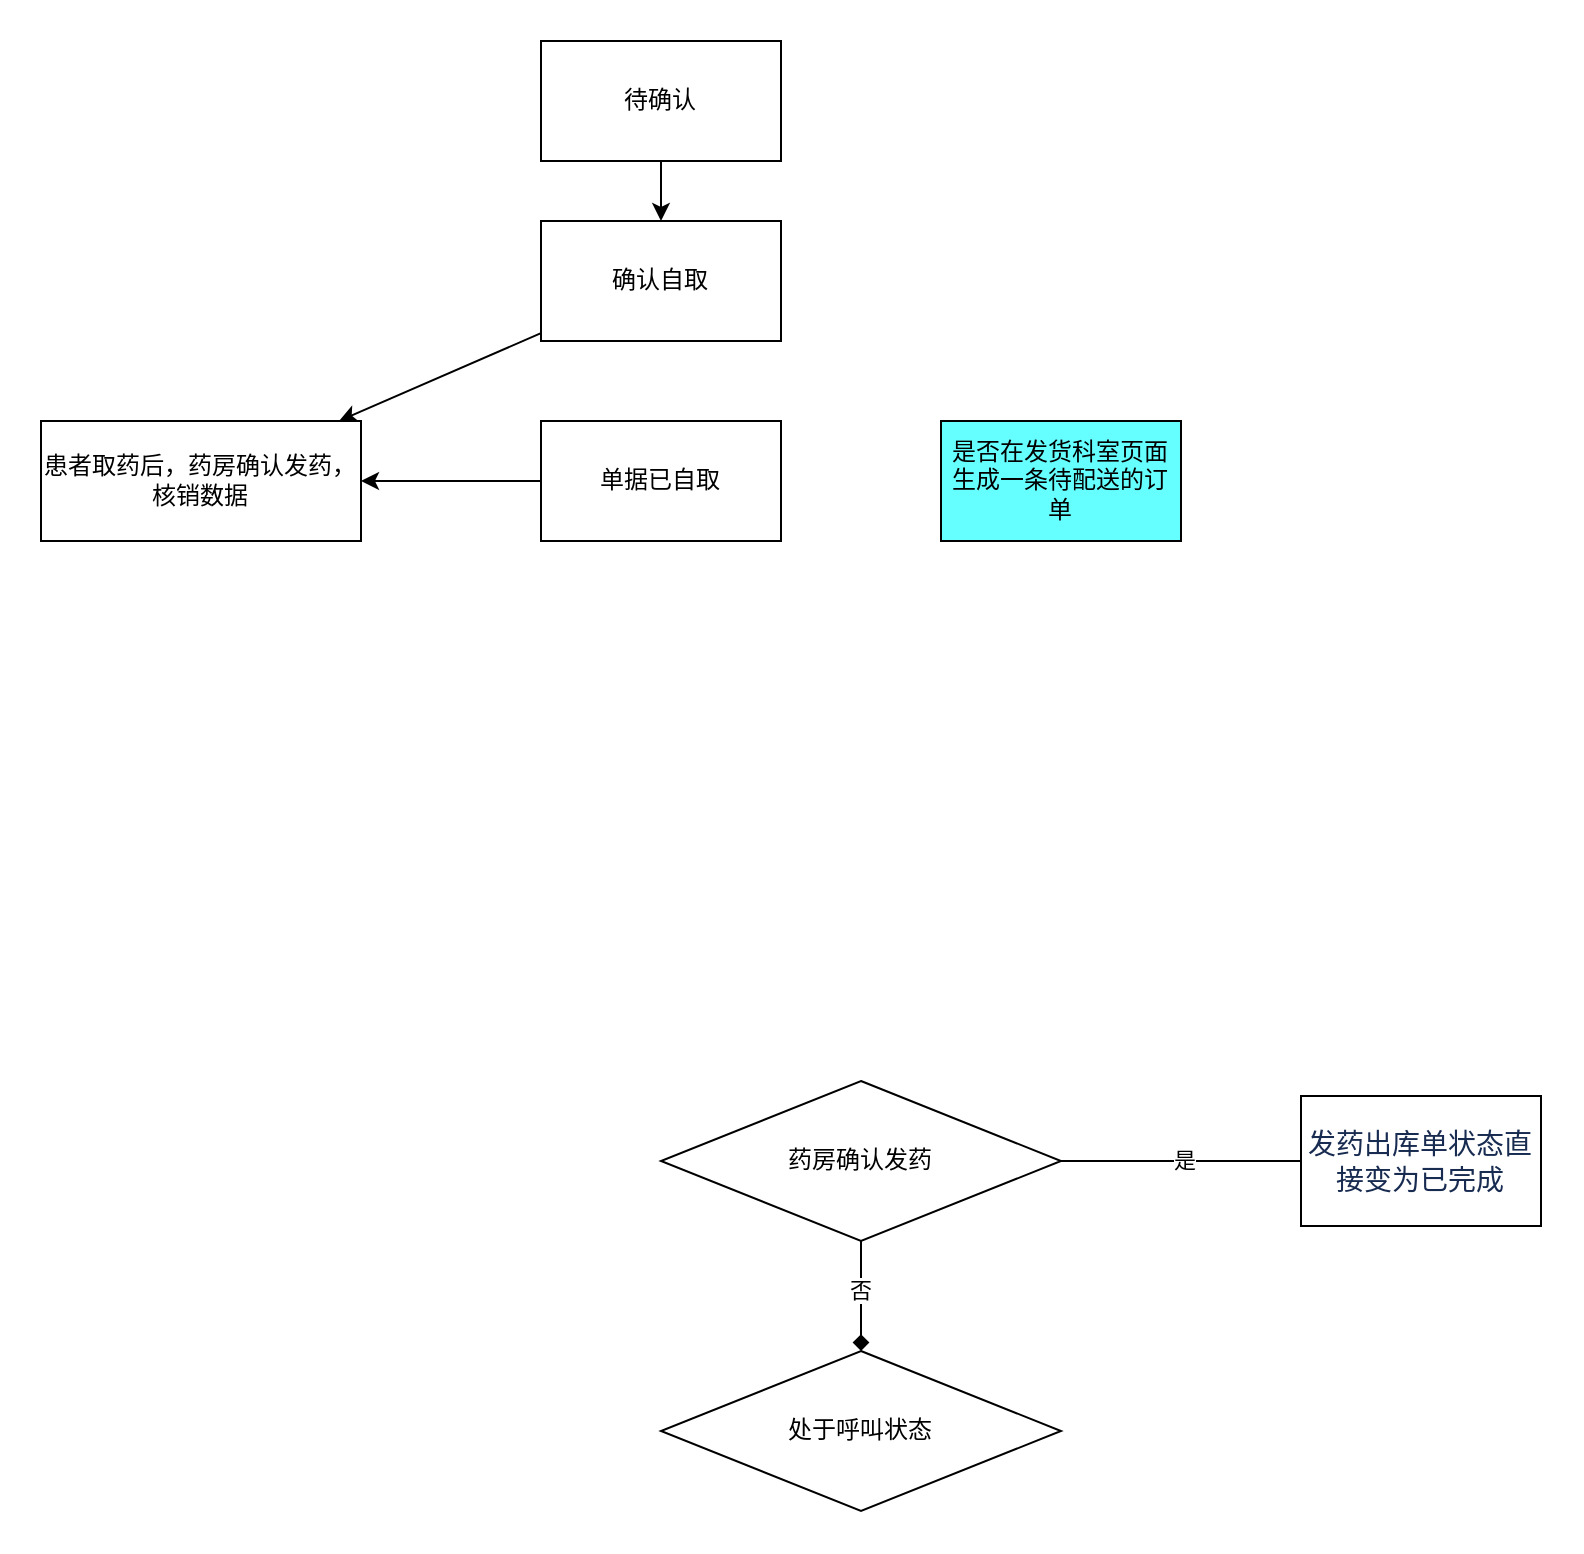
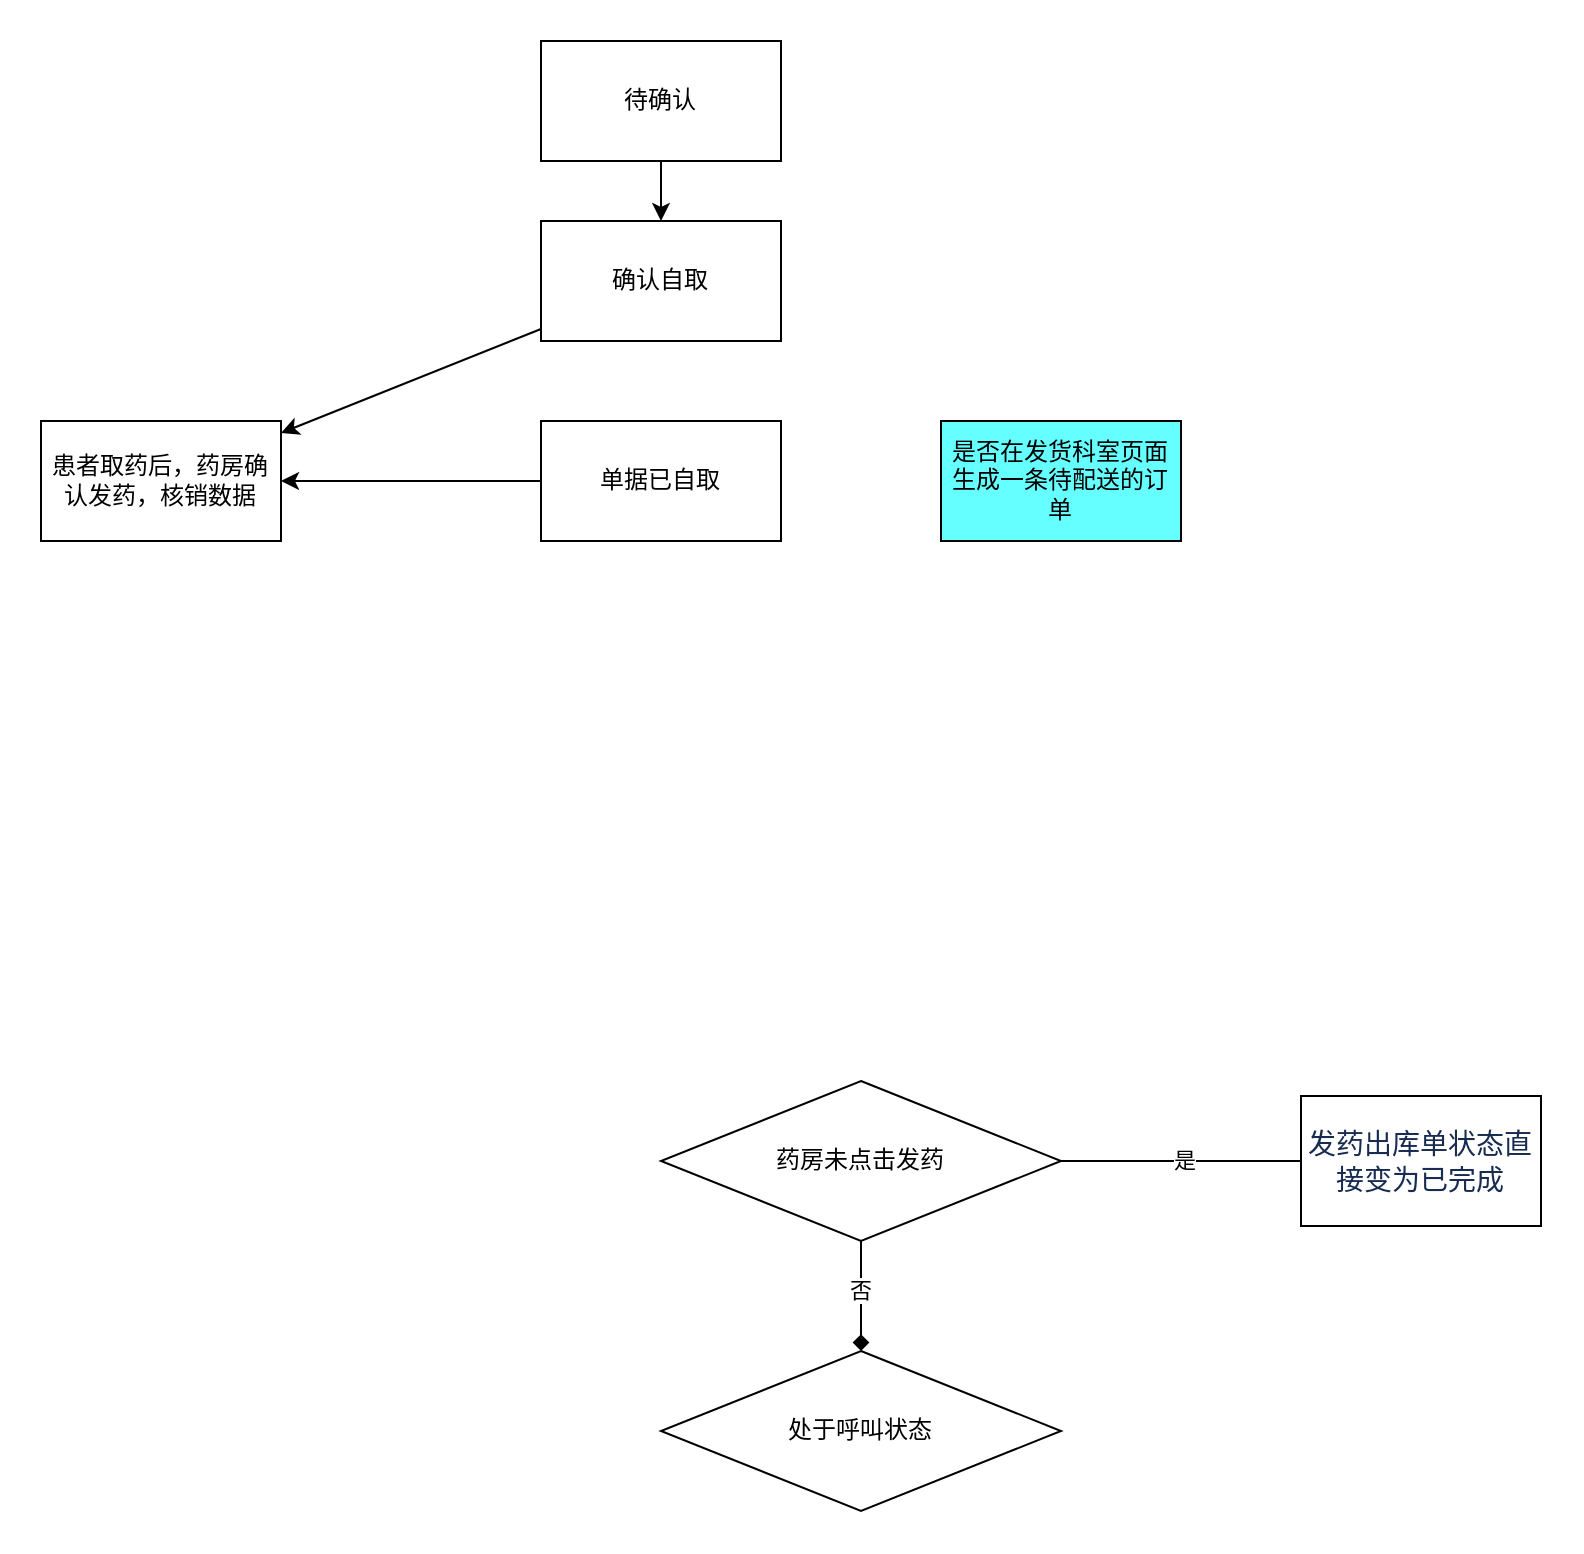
- <mxCell id="16" value="患者取药后，药房确认发药，核销数据" style="whiteSpace=wrap;html=1;" vertex="1" parent="1"><mxGeometry x="20" y="210" width="160" height="60" as="geometry" /></mxCell>
+ <mxCell id="16" value="患者取药后，药房确认发药，核销数据" style="whiteSpace=wrap;html=1;" vertex="1" parent="1"><mxGeometry x="20" y="210" width="120" height="60" as="geometry" /></mxCell>
- <mxCell id="10" value="药房确认发药" style="rhombus;whiteSpace=wrap;html=1;" vertex="1" parent="1"><mxGeometry x="330" y="540" width="200" height="80" as="geometry" /></mxCell>
+ <mxCell id="10" value="药房未点击发药" style="rhombus;whiteSpace=wrap;html=1;" vertex="1" parent="1"><mxGeometry x="330" y="540" width="200" height="80" as="geometry" /></mxCell>
